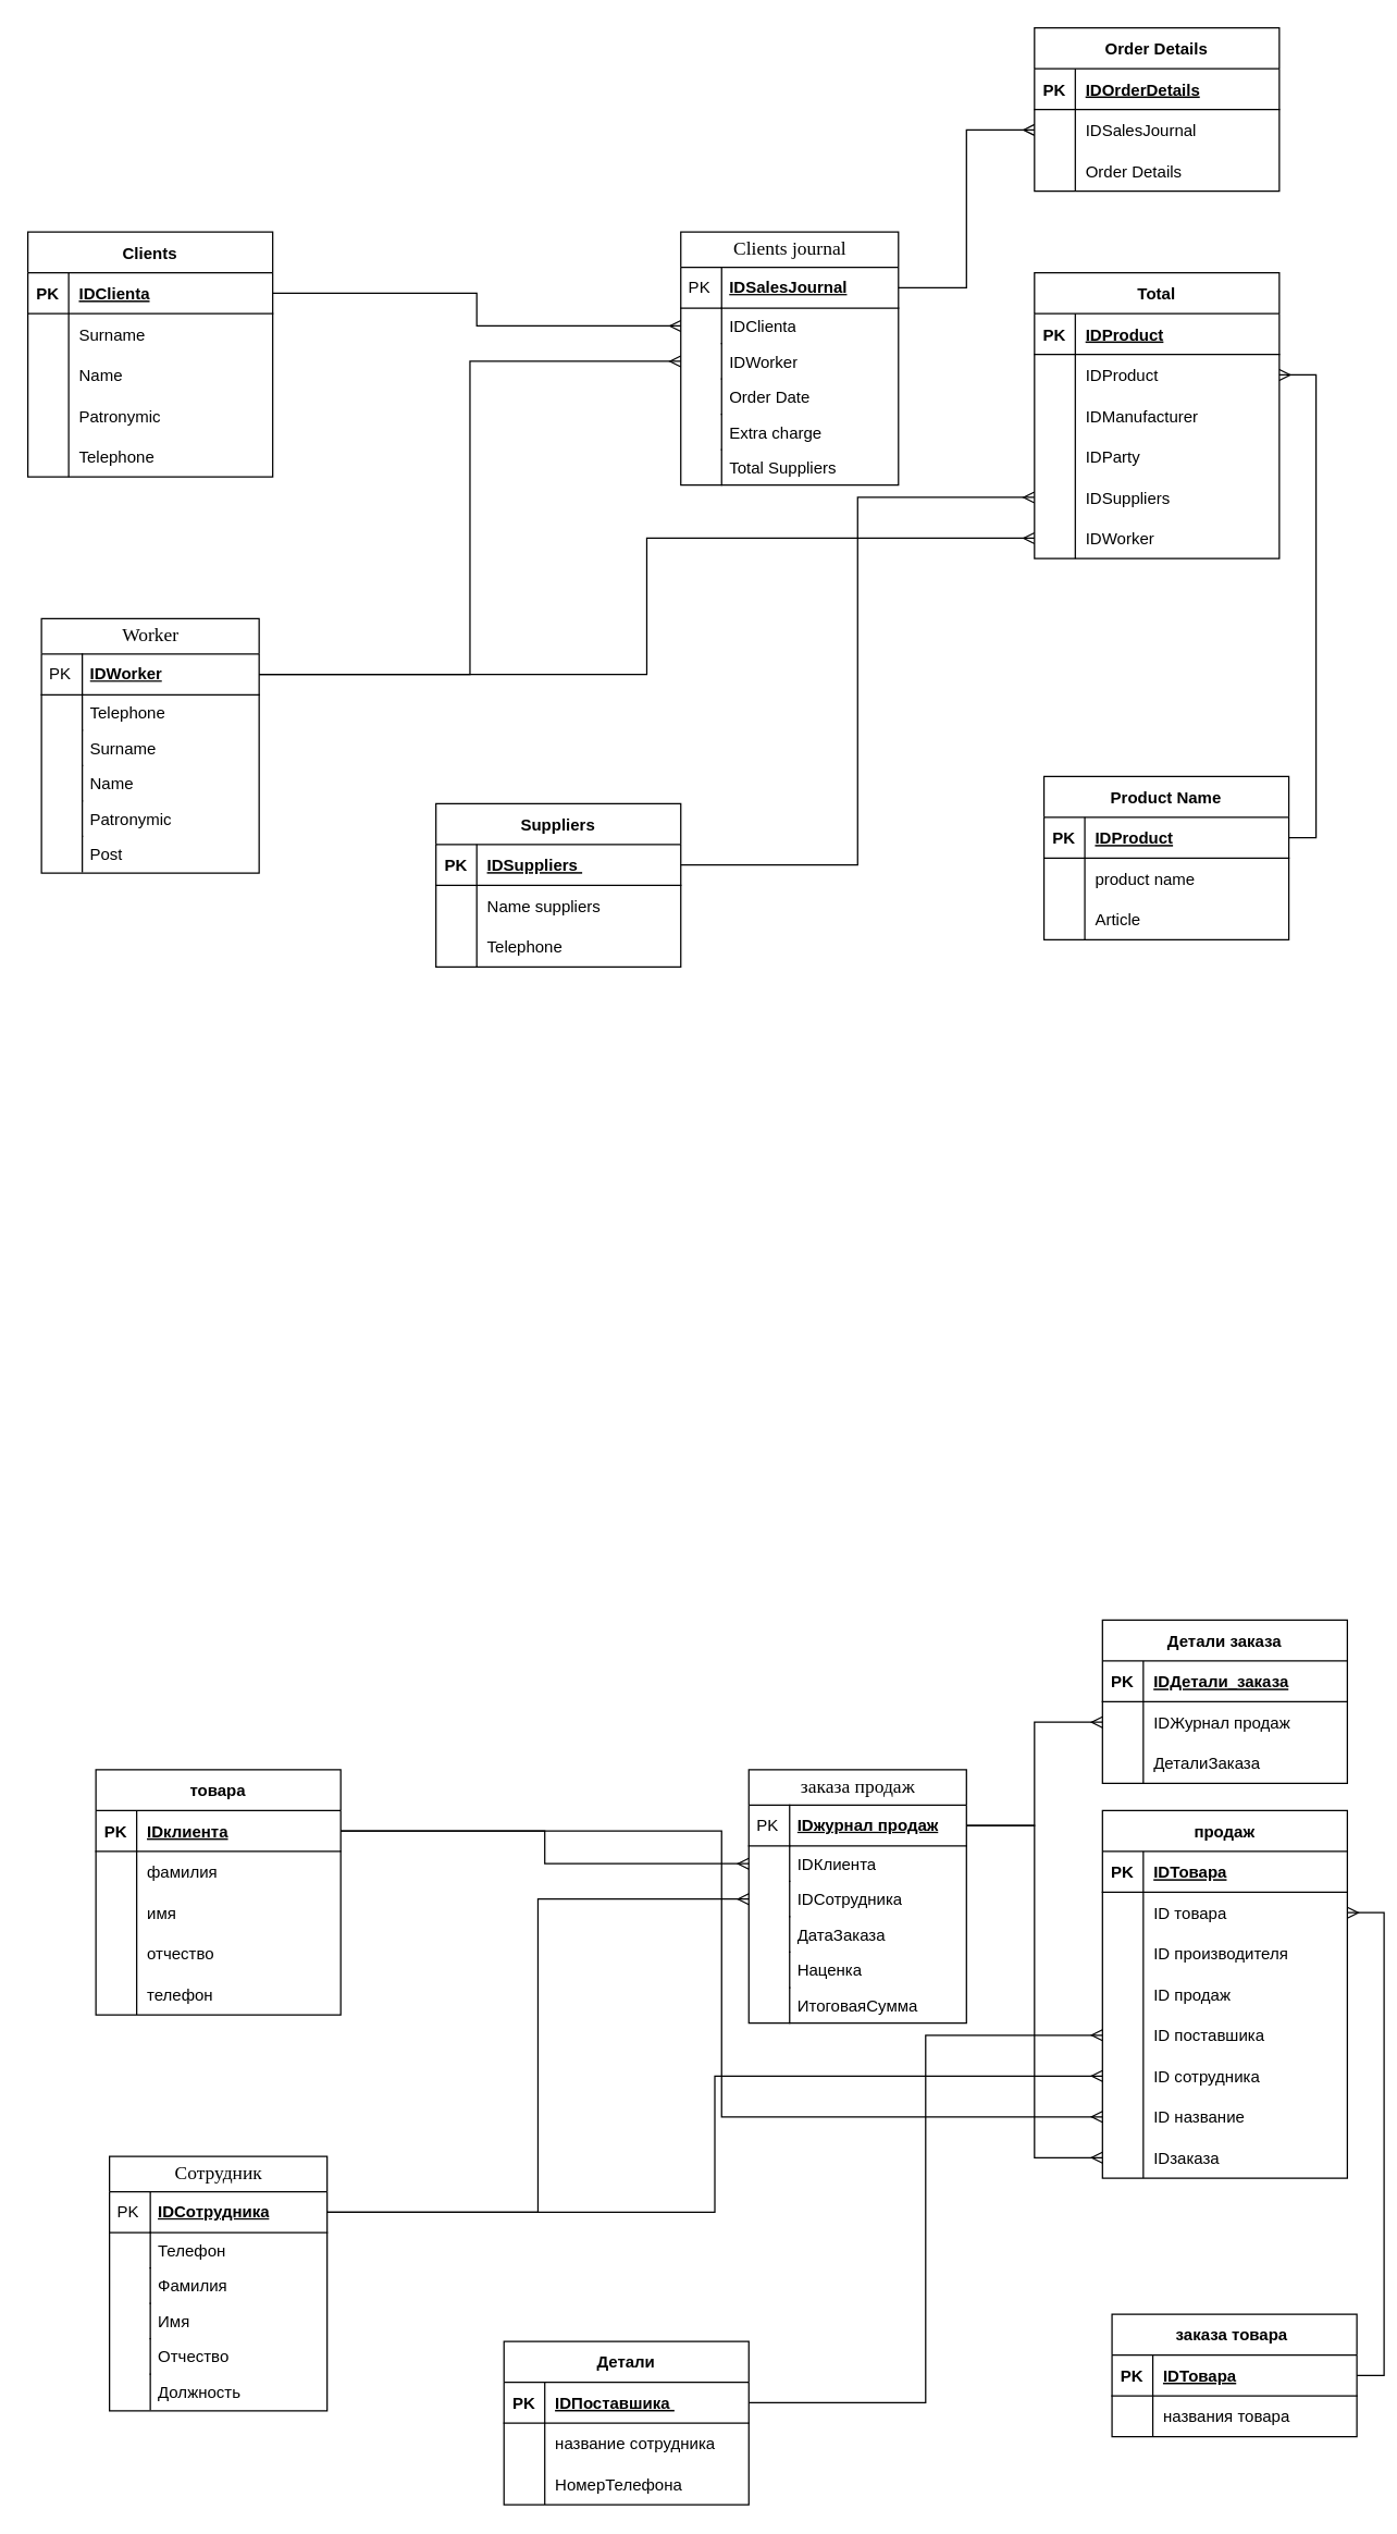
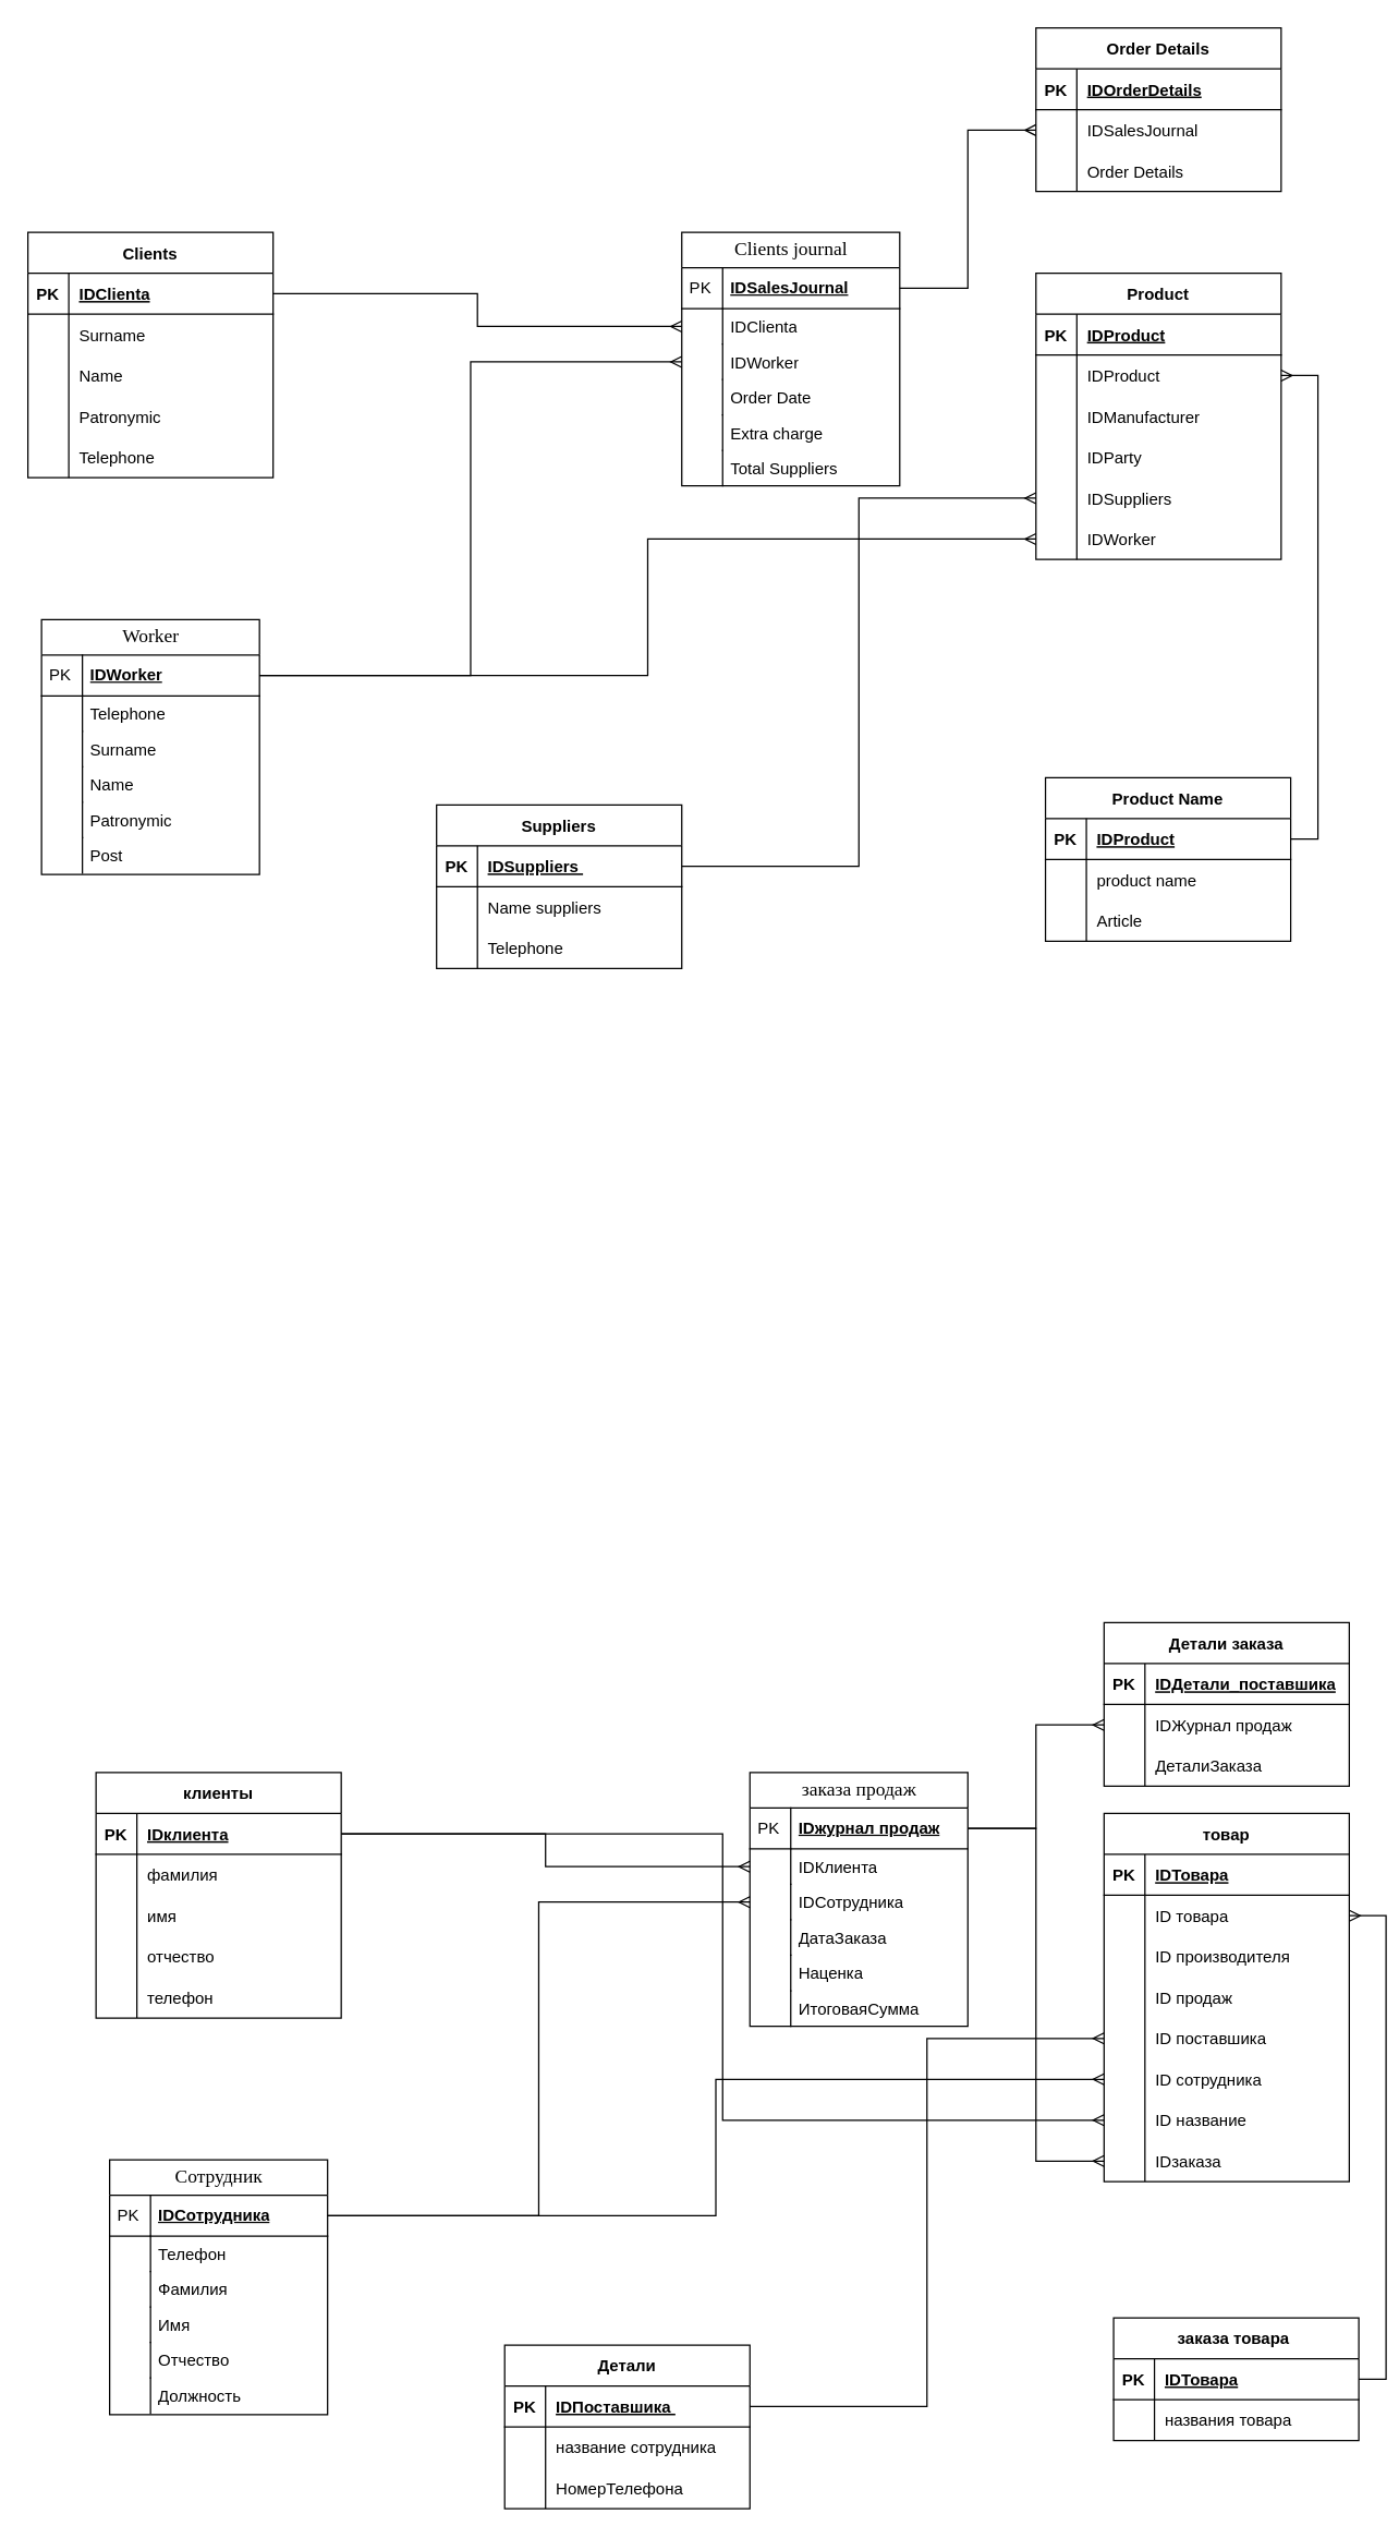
- <mxCell id="18" value="Total" style="shape=table;startSize=30;container=1;collapsible=1;childLayout=tableLayout;fixedRows=1;rowLines=0;fontStyle=1;align=center;resizeLast=1;" parent="1" vertex="1"><mxGeometry x="760" y="200" width="180" height="210" as="geometry" /></mxCell>
+ <mxCell id="18" value="Product" style="shape=table;startSize=30;container=1;collapsible=1;childLayout=tableLayout;fixedRows=1;rowLines=0;fontStyle=1;align=center;resizeLast=1;" parent="1" vertex="1"><mxGeometry x="760" y="200" width="180" height="210" as="geometry" /></mxCell>
- <mxCell id="182" value="IDДетали_заказа" style="shape=partialRectangle;connectable=0;fillColor=none;top=0;left=0;bottom=0;right=0;align=left;spacingLeft=6;fontStyle=5;overflow=hidden;" vertex="1" parent="180"><mxGeometry x="30" width="150" height="30" as="geometry"><mxRectangle width="150" height="30" as="alternateBounds" /></mxGeometry></mxCell>
+ <mxCell id="182" value="IDДетали_поставшика" style="shape=partialRectangle;connectable=0;fillColor=none;top=0;left=0;bottom=0;right=0;align=left;spacingLeft=6;fontStyle=5;overflow=hidden;" vertex="1" parent="180"><mxGeometry x="30" width="150" height="30" as="geometry"><mxRectangle width="150" height="30" as="alternateBounds" /></mxGeometry></mxCell>
- <mxCell id="88" value="товара" style="shape=table;startSize=30;container=1;collapsible=1;childLayout=tableLayout;fixedRows=1;rowLines=0;fontStyle=1;align=center;resizeLast=1;" parent="1" vertex="1"><mxGeometry x="70" y="1300" width="180" height="180" as="geometry" /></mxCell>
+ <mxCell id="88" value="клиенты" style="shape=table;startSize=30;container=1;collapsible=1;childLayout=tableLayout;fixedRows=1;rowLines=0;fontStyle=1;align=center;resizeLast=1;" parent="1" vertex="1"><mxGeometry x="70" y="1300" width="180" height="180" as="geometry" /></mxCell>
- <mxCell id="104" value="продаж" style="shape=table;startSize=30;container=1;collapsible=1;childLayout=tableLayout;fixedRows=1;rowLines=0;fontStyle=1;align=center;resizeLast=1;" parent="1" vertex="1"><mxGeometry x="810" y="1330" width="180" height="270" as="geometry" /></mxCell>
+ <mxCell id="104" value="товар" style="shape=table;startSize=30;container=1;collapsible=1;childLayout=tableLayout;fixedRows=1;rowLines=0;fontStyle=1;align=center;resizeLast=1;" parent="1" vertex="1"><mxGeometry x="810" y="1330" width="180" height="270" as="geometry" /></mxCell>
